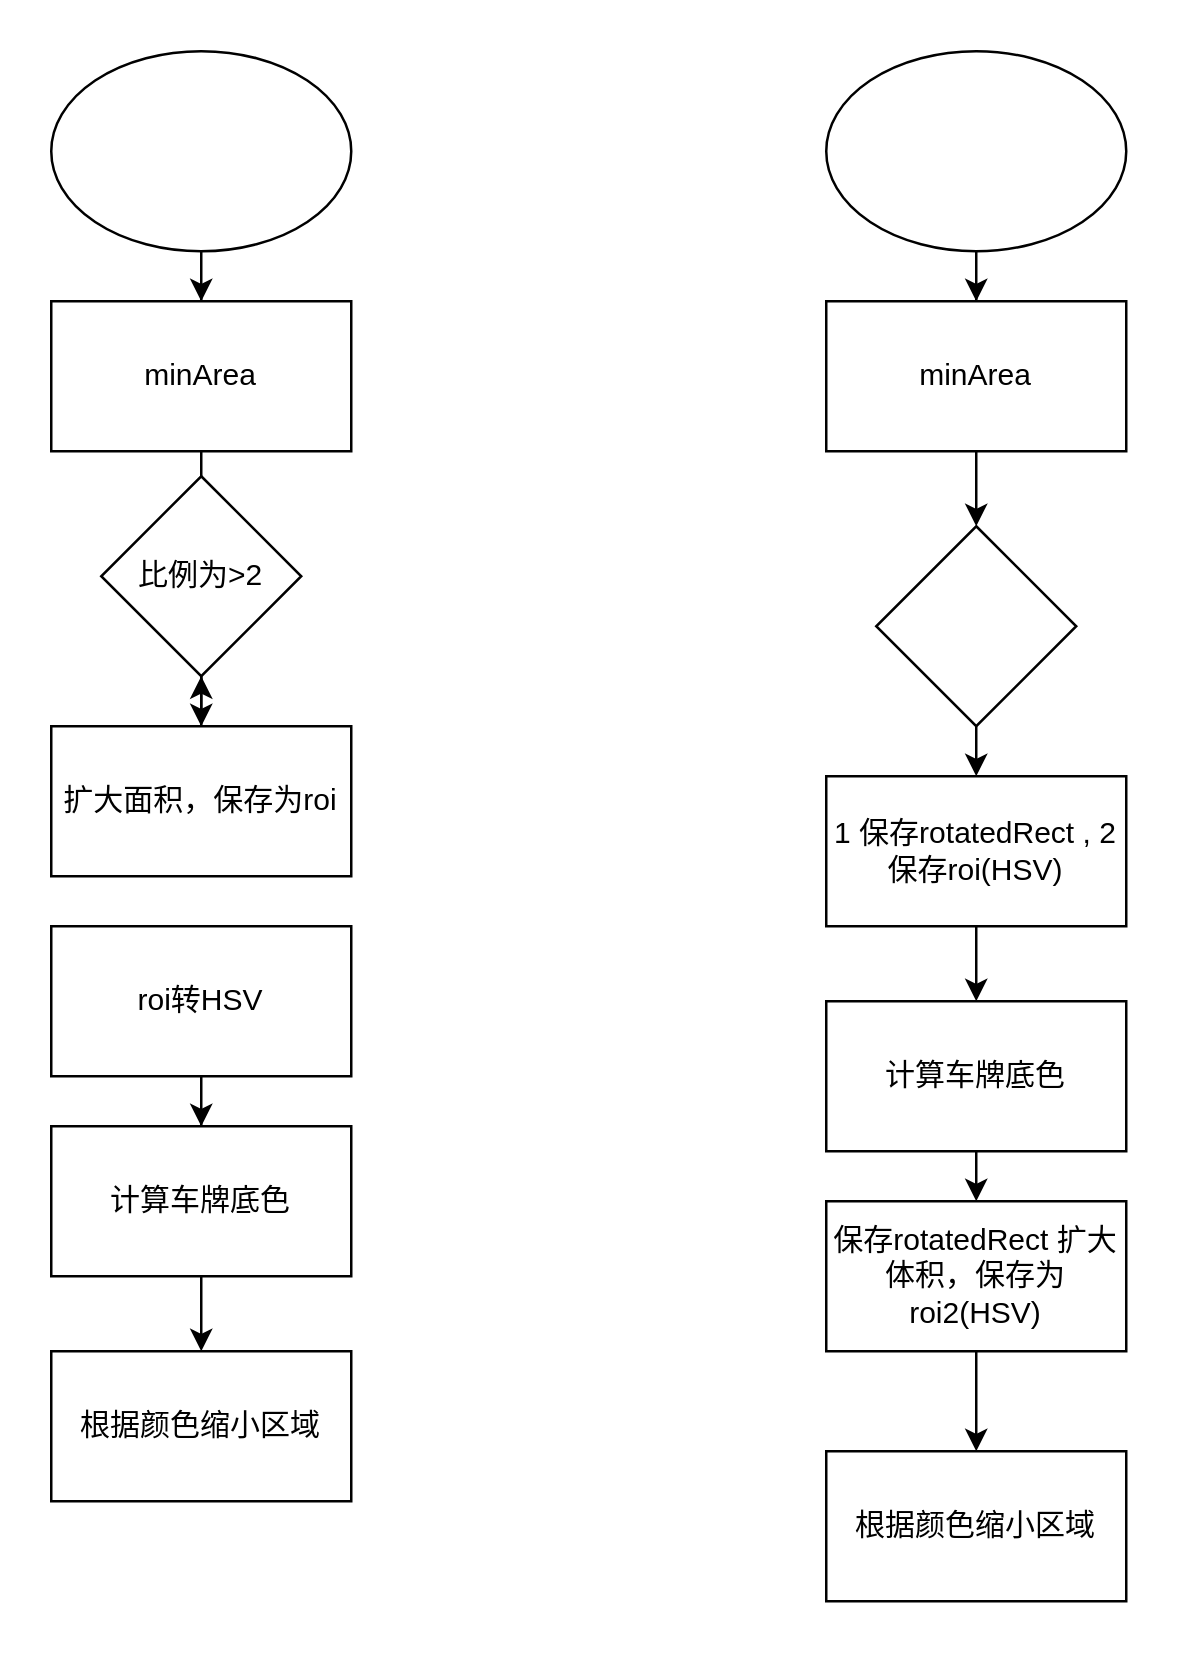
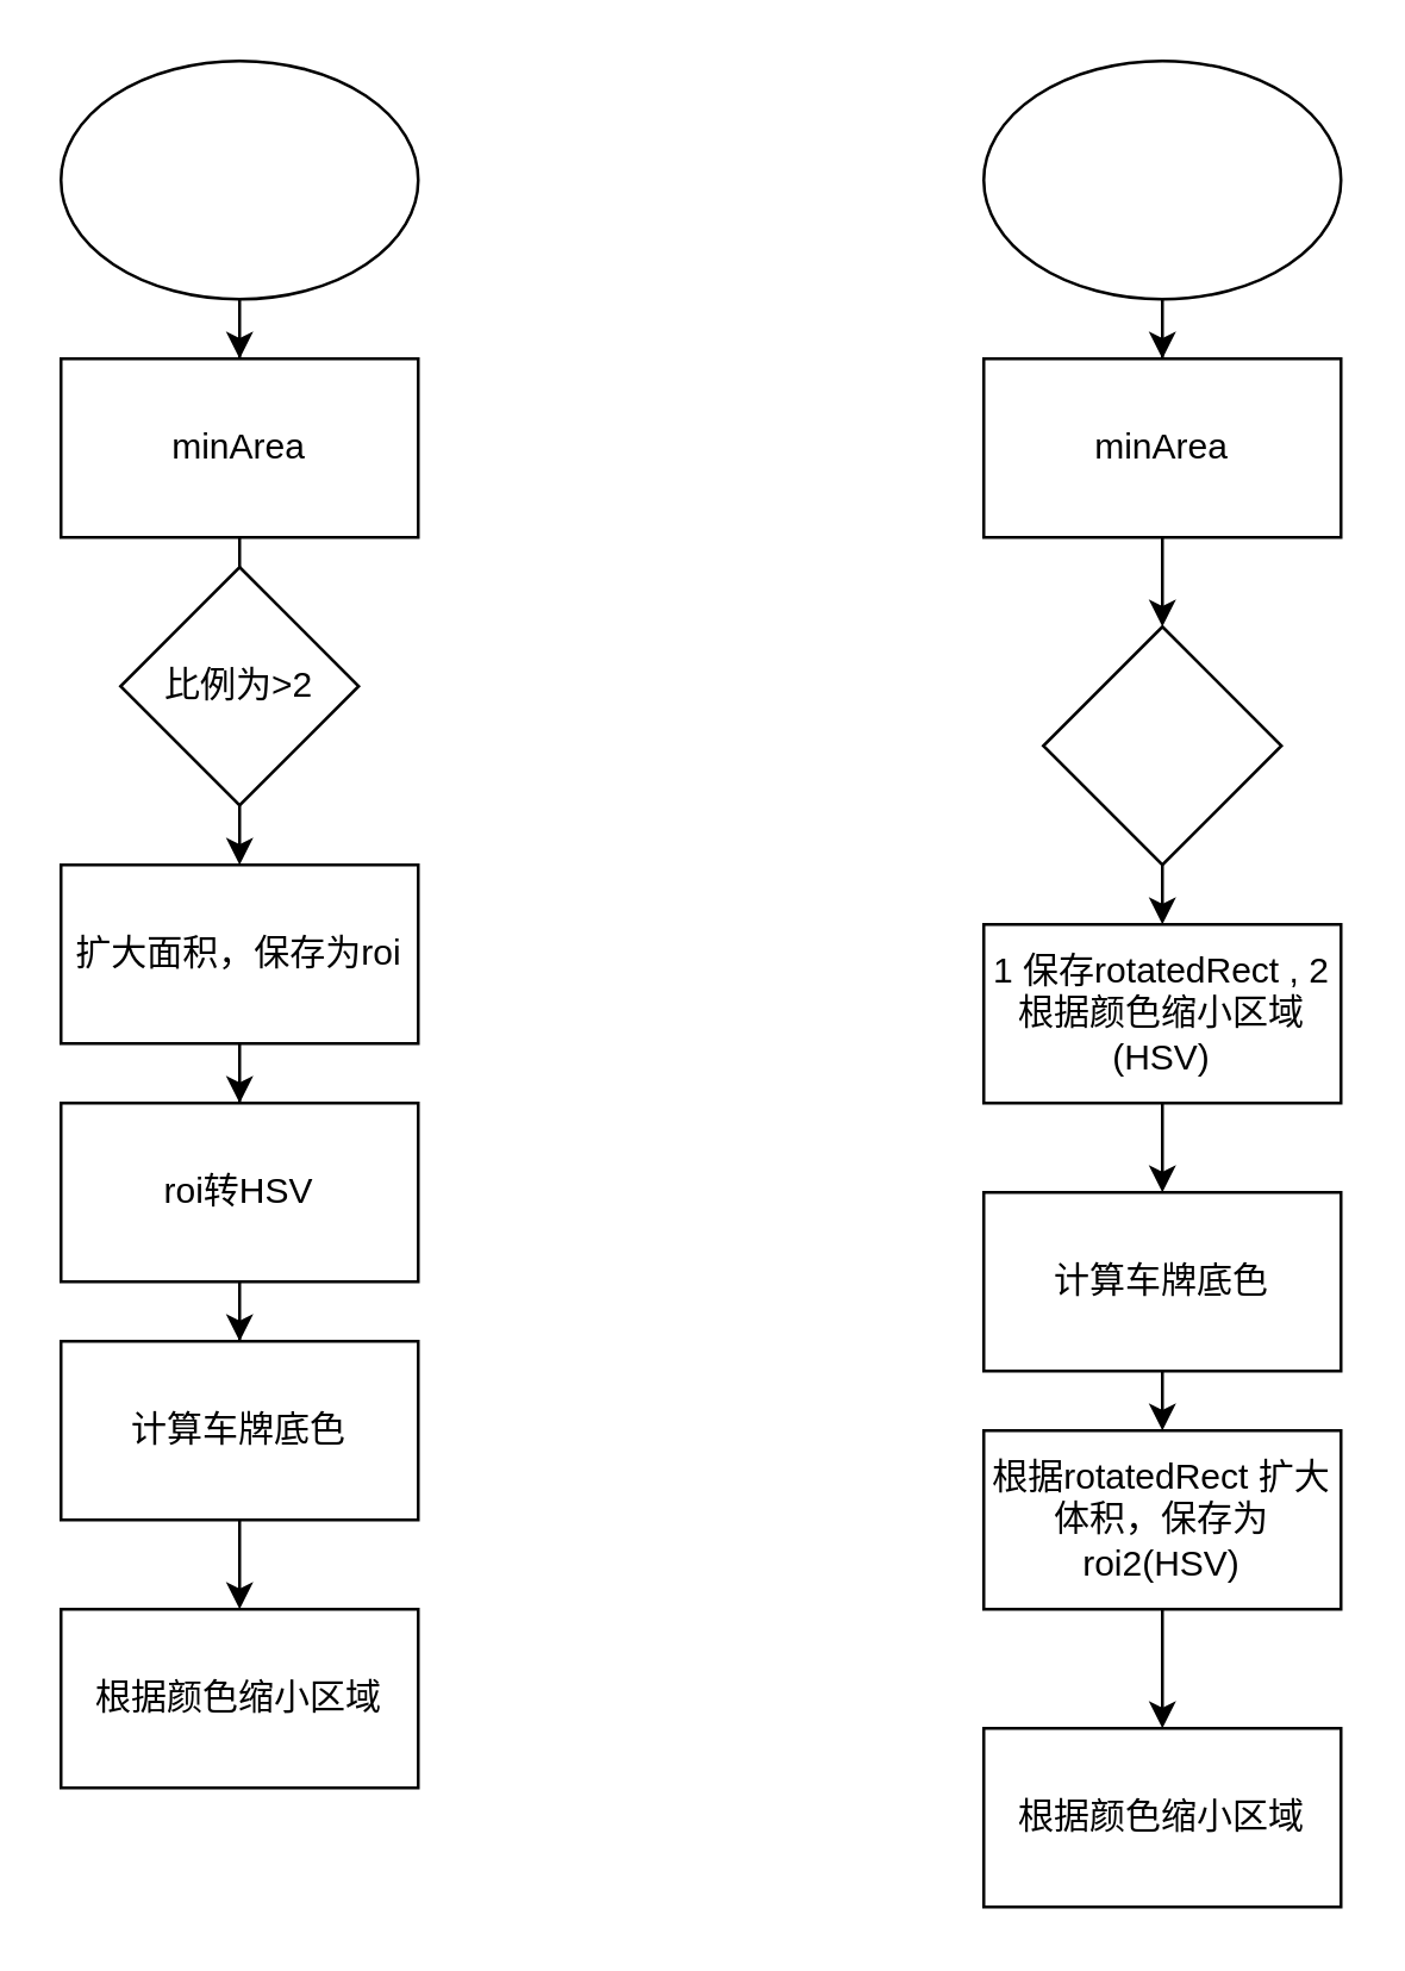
- <mxCell id="8" value="" style="edgeStyle=orthogonalEdgeStyle;rounded=0;orthogonalLoop=1;jettySize=auto;html=1;" parent="1" source="9" target="7" edge="1"><mxGeometry relative="1" as="geometry" /></mxCell>
+ <mxCell id="8" value="" style="edgeStyle=orthogonalEdgeStyle;rounded=0;orthogonalLoop=1;jettySize=auto;html=1;" parent="1" source="9" target="11" edge="1"><mxGeometry relative="1" as="geometry" /></mxCell>
- <mxCell id="22" value="1 保存rotatedRect , 2 保存roi(HSV)" style="rounded=0;whiteSpace=wrap;html=1;" parent="1" vertex="1"><mxGeometry x="330" y="310" width="120" height="60" as="geometry" /></mxCell>
+ <mxCell id="22" value="1 保存rotatedRect , 2 根据颜色缩小区域(HSV)" style="rounded=0;whiteSpace=wrap;html=1;" parent="1" vertex="1"><mxGeometry x="330" y="310" width="120" height="60" as="geometry" /></mxCell>
- <mxCell id="27" value="保存rotatedRect 扩大体积，保存为roi2(HSV)" style="rounded=0;whiteSpace=wrap;html=1;" parent="1" vertex="1"><mxGeometry x="330" y="480" width="120" height="60" as="geometry" /></mxCell>
+ <mxCell id="27" value="根据rotatedRect 扩大体积，保存为roi2(HSV)" style="rounded=0;whiteSpace=wrap;html=1;" parent="1" vertex="1"><mxGeometry x="330" y="480" width="120" height="60" as="geometry" /></mxCell>
